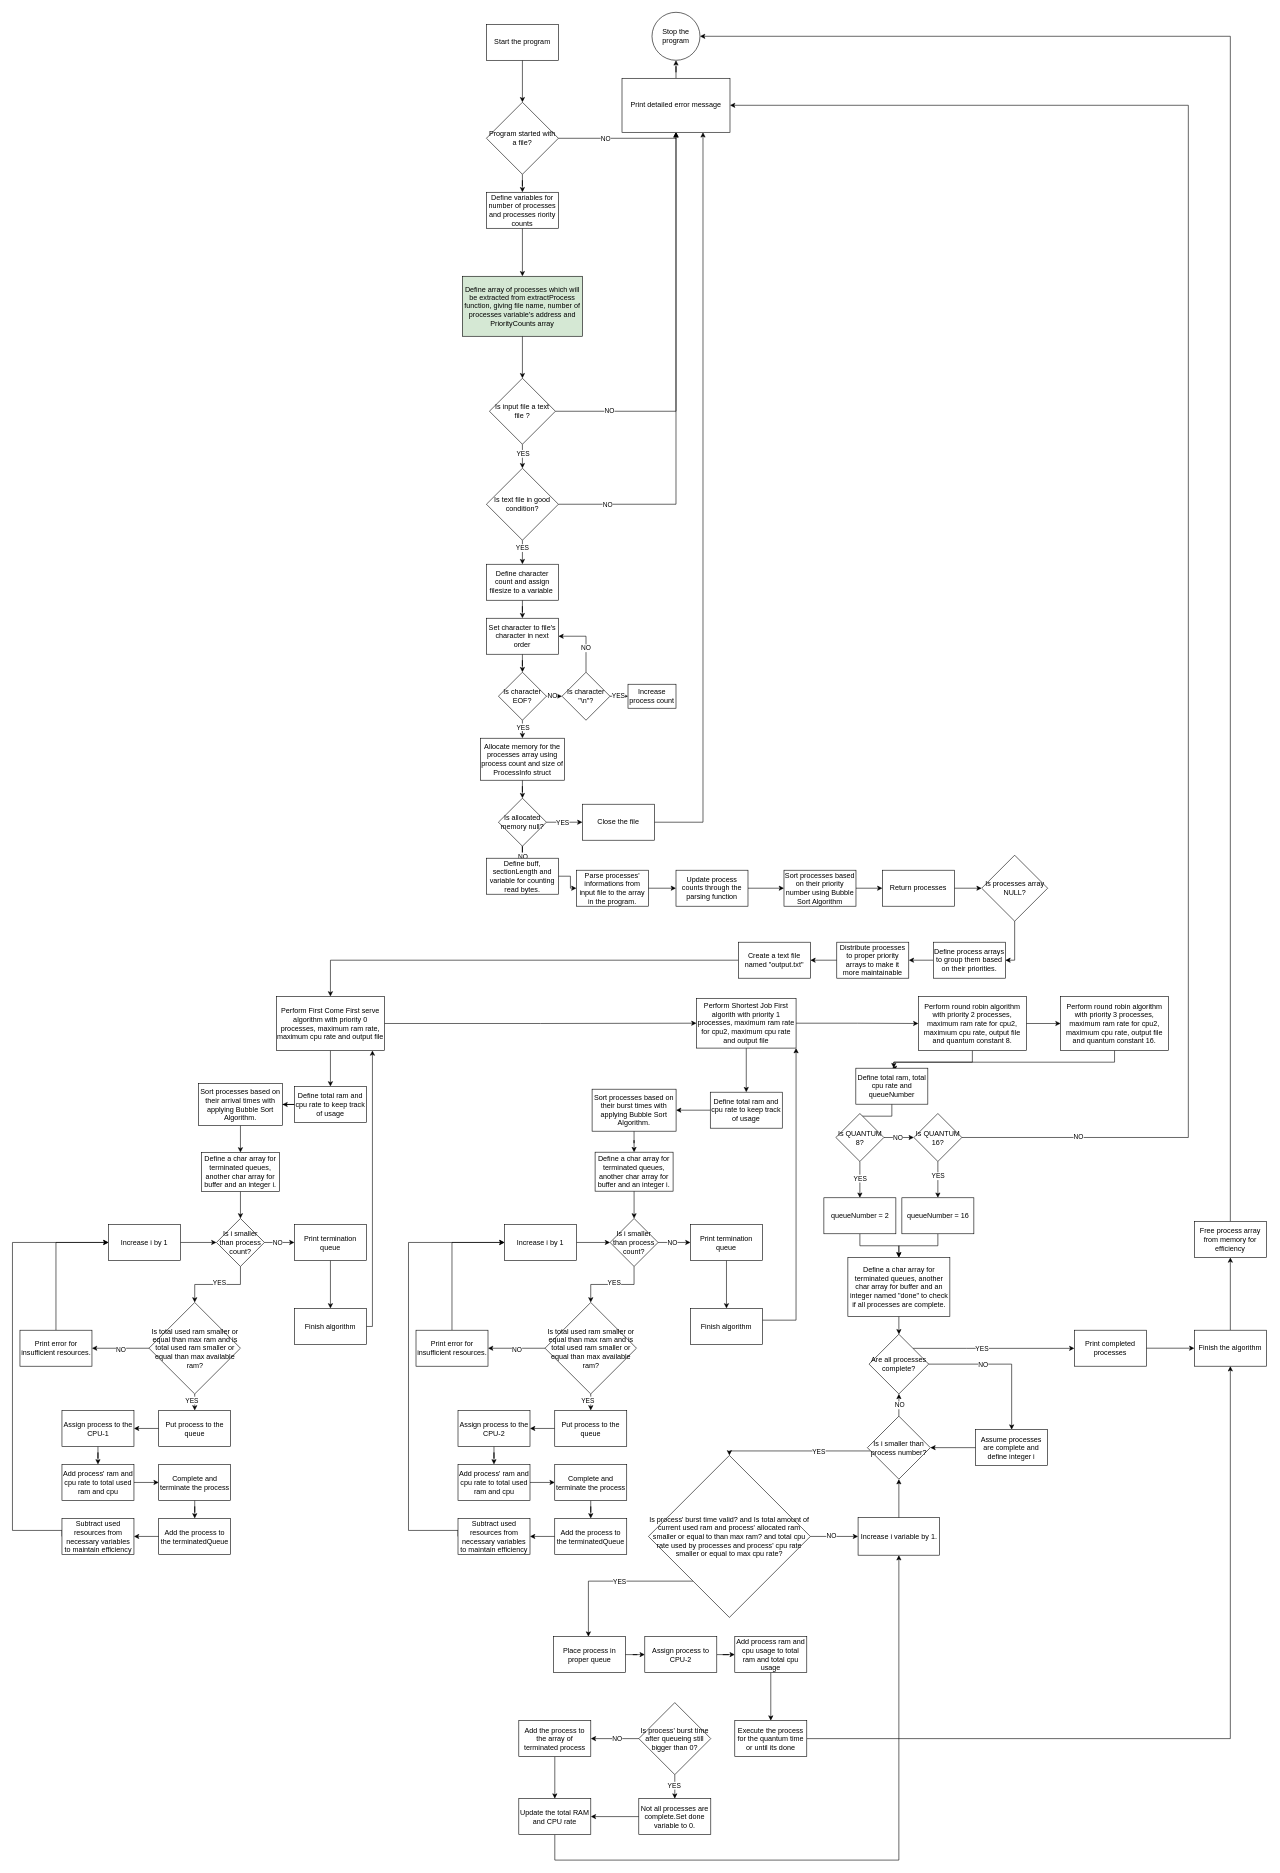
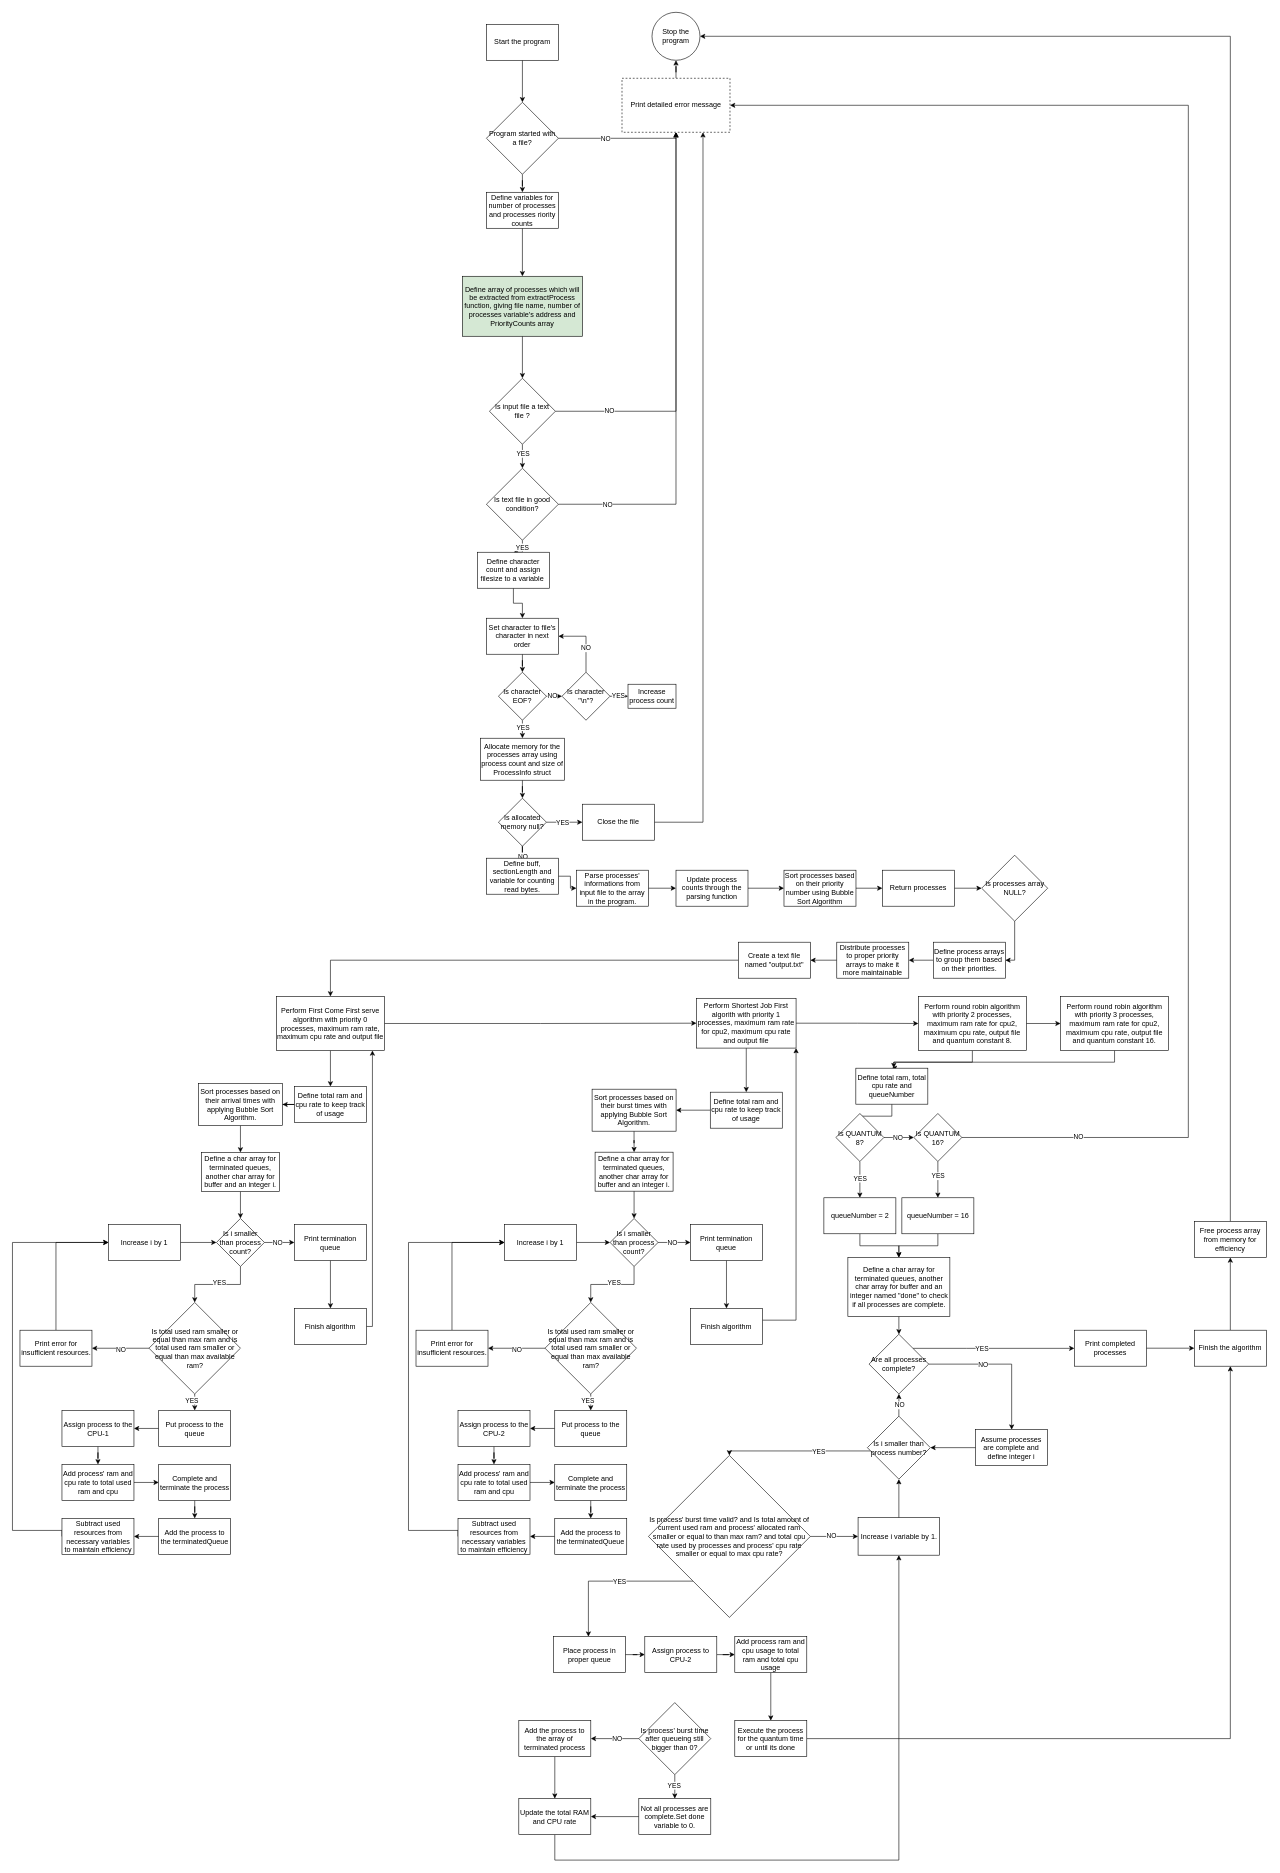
- <mxCell id="48" value="Print detailed error message" style="rounded=0;whiteSpace=wrap;html=1;" parent="1" vertex="1"><mxGeometry x="1036" y="130" width="180" height="90" as="geometry" /></mxCell>
+ <mxCell id="48" value="Print detailed error message" style="rounded=0;whiteSpace=wrap;html=1;dashed=1;" parent="1" vertex="1"><mxGeometry x="1036" y="130" width="180" height="90" as="geometry" /></mxCell>
- <mxCell id="24" value="Define character count and assign filesize to a variable&amp;nbsp;" style="whiteSpace=wrap;html=1;rounded=0;" parent="1" vertex="1"><mxGeometry x="810" y="940" width="120" height="60" as="geometry" /></mxCell>
+ <mxCell id="24" value="Define character count and assign filesize to a variable&amp;nbsp;" style="whiteSpace=wrap;html=1;rounded=0;" parent="1" vertex="1"><mxGeometry x="795" y="920" width="120" height="60" as="geometry" /></mxCell>
